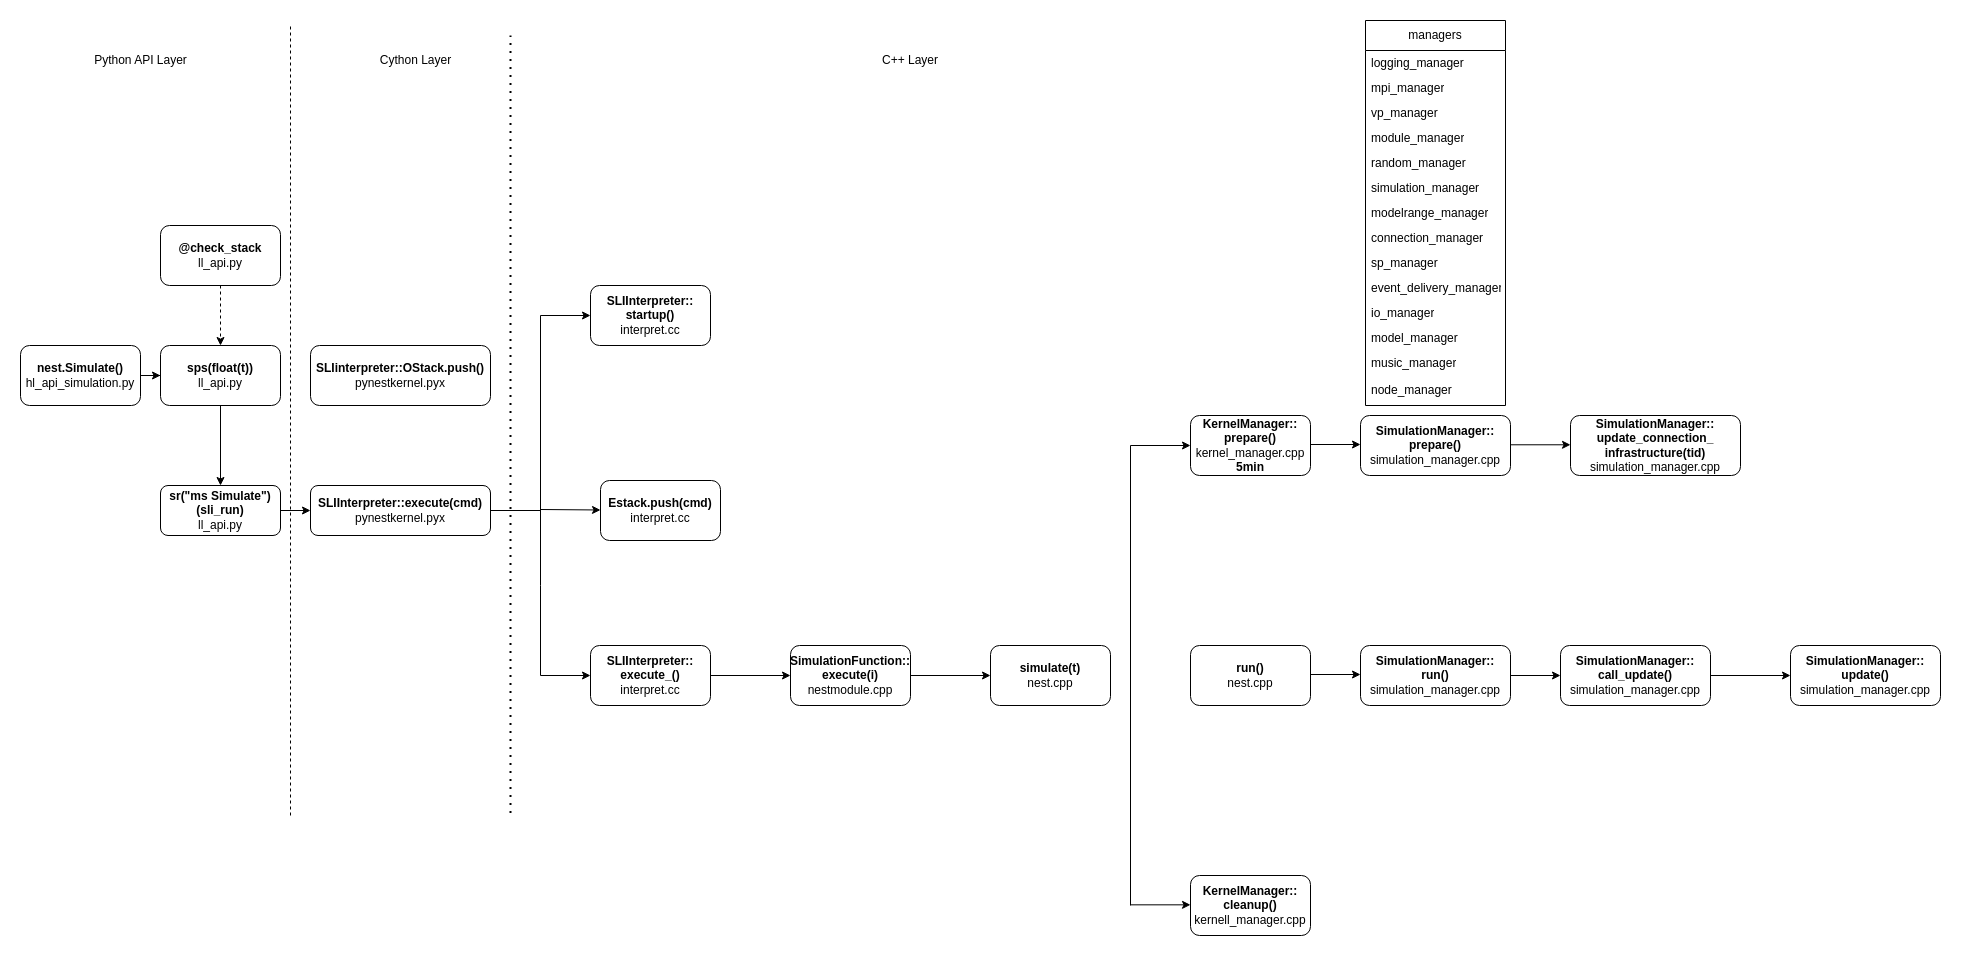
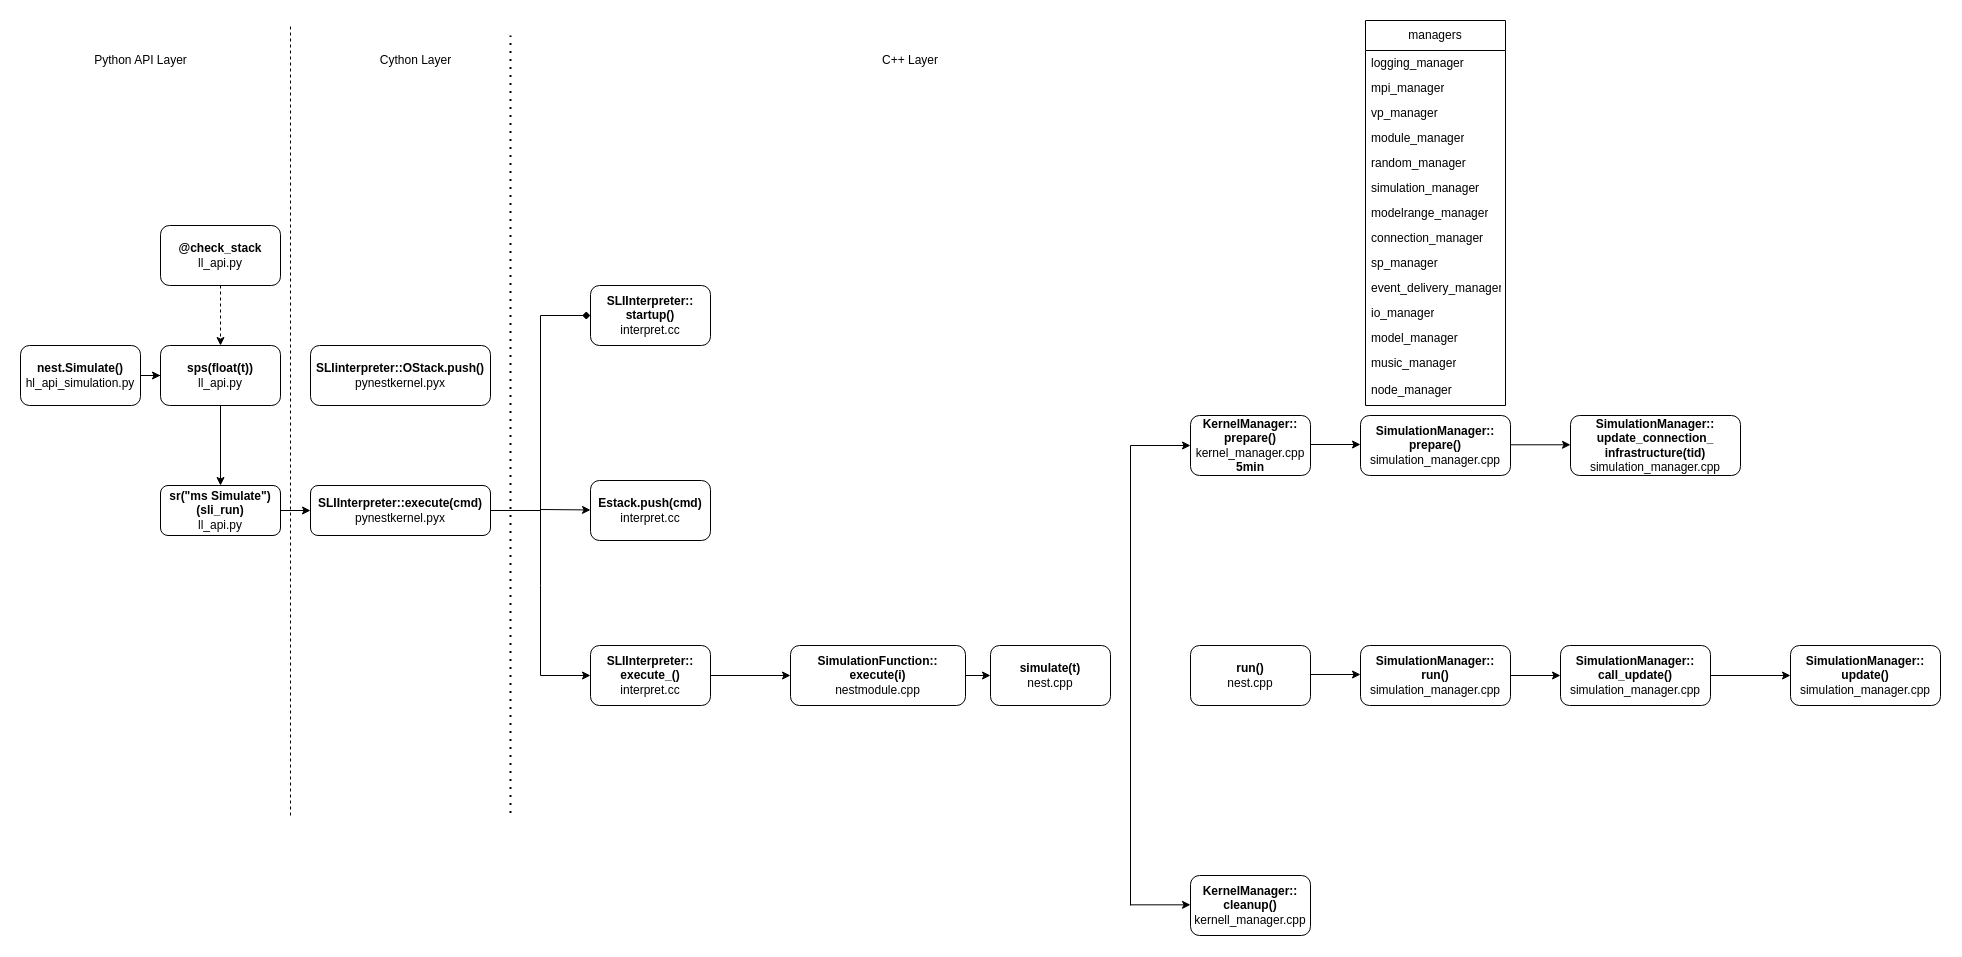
- <mxCell id="15" value="" style="edgeStyle=orthogonalEdgeStyle;rounded=0;orthogonalLoop=1;jettySize=auto;html=1;" parent="1" source="16" target="17" edge="1"><mxGeometry relative="1" as="geometry"><Array as="points"><mxPoint x="540" y="510" /><mxPoint x="540" y="315" /></Array></mxGeometry></mxCell>
+ <mxCell id="15" value="" style="edgeStyle=orthogonalEdgeStyle;rounded=0;orthogonalLoop=1;jettySize=auto;html=1;endArrow=diamond;" parent="1" source="16" target="17" edge="1"><mxGeometry relative="1" as="geometry"><Array as="points"><mxPoint x="540" y="510" /><mxPoint x="540" y="315" /></Array></mxGeometry></mxCell>
- <mxCell id="19" value="&lt;b&gt;Estack.push(cmd)&lt;/b&gt;&lt;div&gt;interpret.cc&lt;/div&gt;" style="rounded=1;whiteSpace=wrap;html=1;" parent="1" vertex="1"><mxGeometry x="600" y="480" width="120" height="60" as="geometry" /></mxCell>
+ <mxCell id="19" value="&lt;b&gt;Estack.push(cmd)&lt;/b&gt;&lt;div&gt;interpret.cc&lt;/div&gt;" style="rounded=1;whiteSpace=wrap;html=1;" parent="1" vertex="1"><mxGeometry x="590" y="480" width="120" height="60" as="geometry" /></mxCell>
- <mxCell id="25" value="&lt;b&gt;SimulationFunction::&lt;/b&gt;&lt;div&gt;&lt;b&gt;execute(i)&lt;/b&gt;&lt;/div&gt;&lt;div&gt;nestmodule.cpp&lt;/div&gt;" style="rounded=1;whiteSpace=wrap;html=1;" parent="1" vertex="1"><mxGeometry x="790" y="645" width="120" height="60" as="geometry" /></mxCell>
+ <mxCell id="25" value="&lt;b&gt;SimulationFunction::&lt;/b&gt;&lt;div&gt;&lt;b&gt;execute(i)&lt;/b&gt;&lt;/div&gt;&lt;div&gt;nestmodule.cpp&lt;/div&gt;" style="rounded=1;whiteSpace=wrap;html=1;" parent="1" vertex="1"><mxGeometry x="790" y="645" width="175" height="60" as="geometry" /></mxCell>
